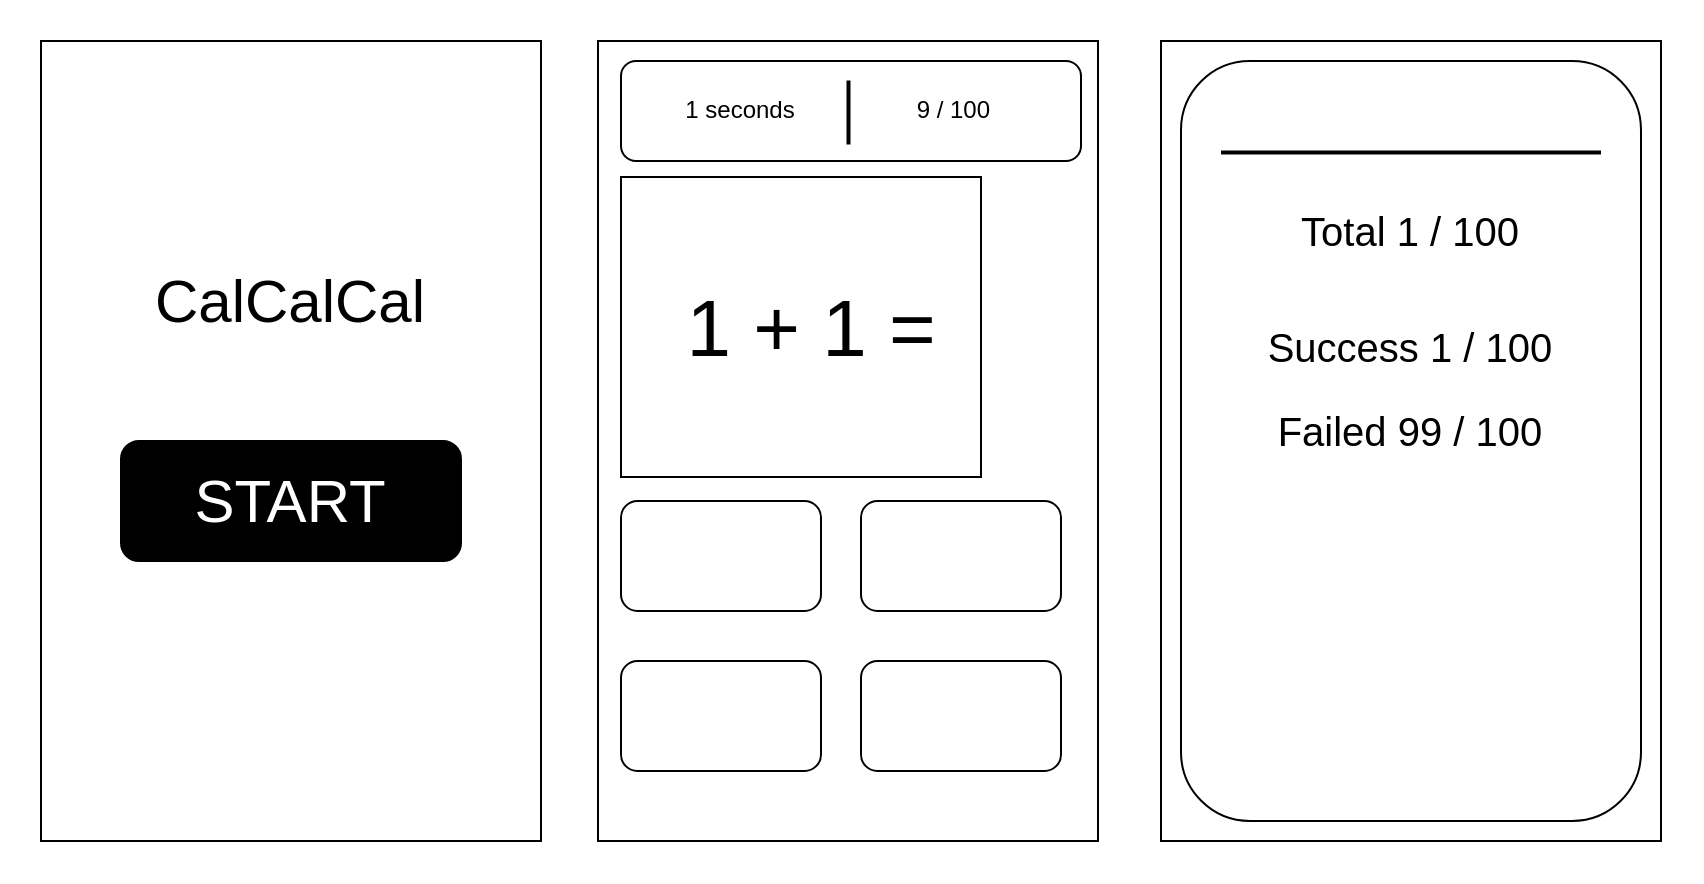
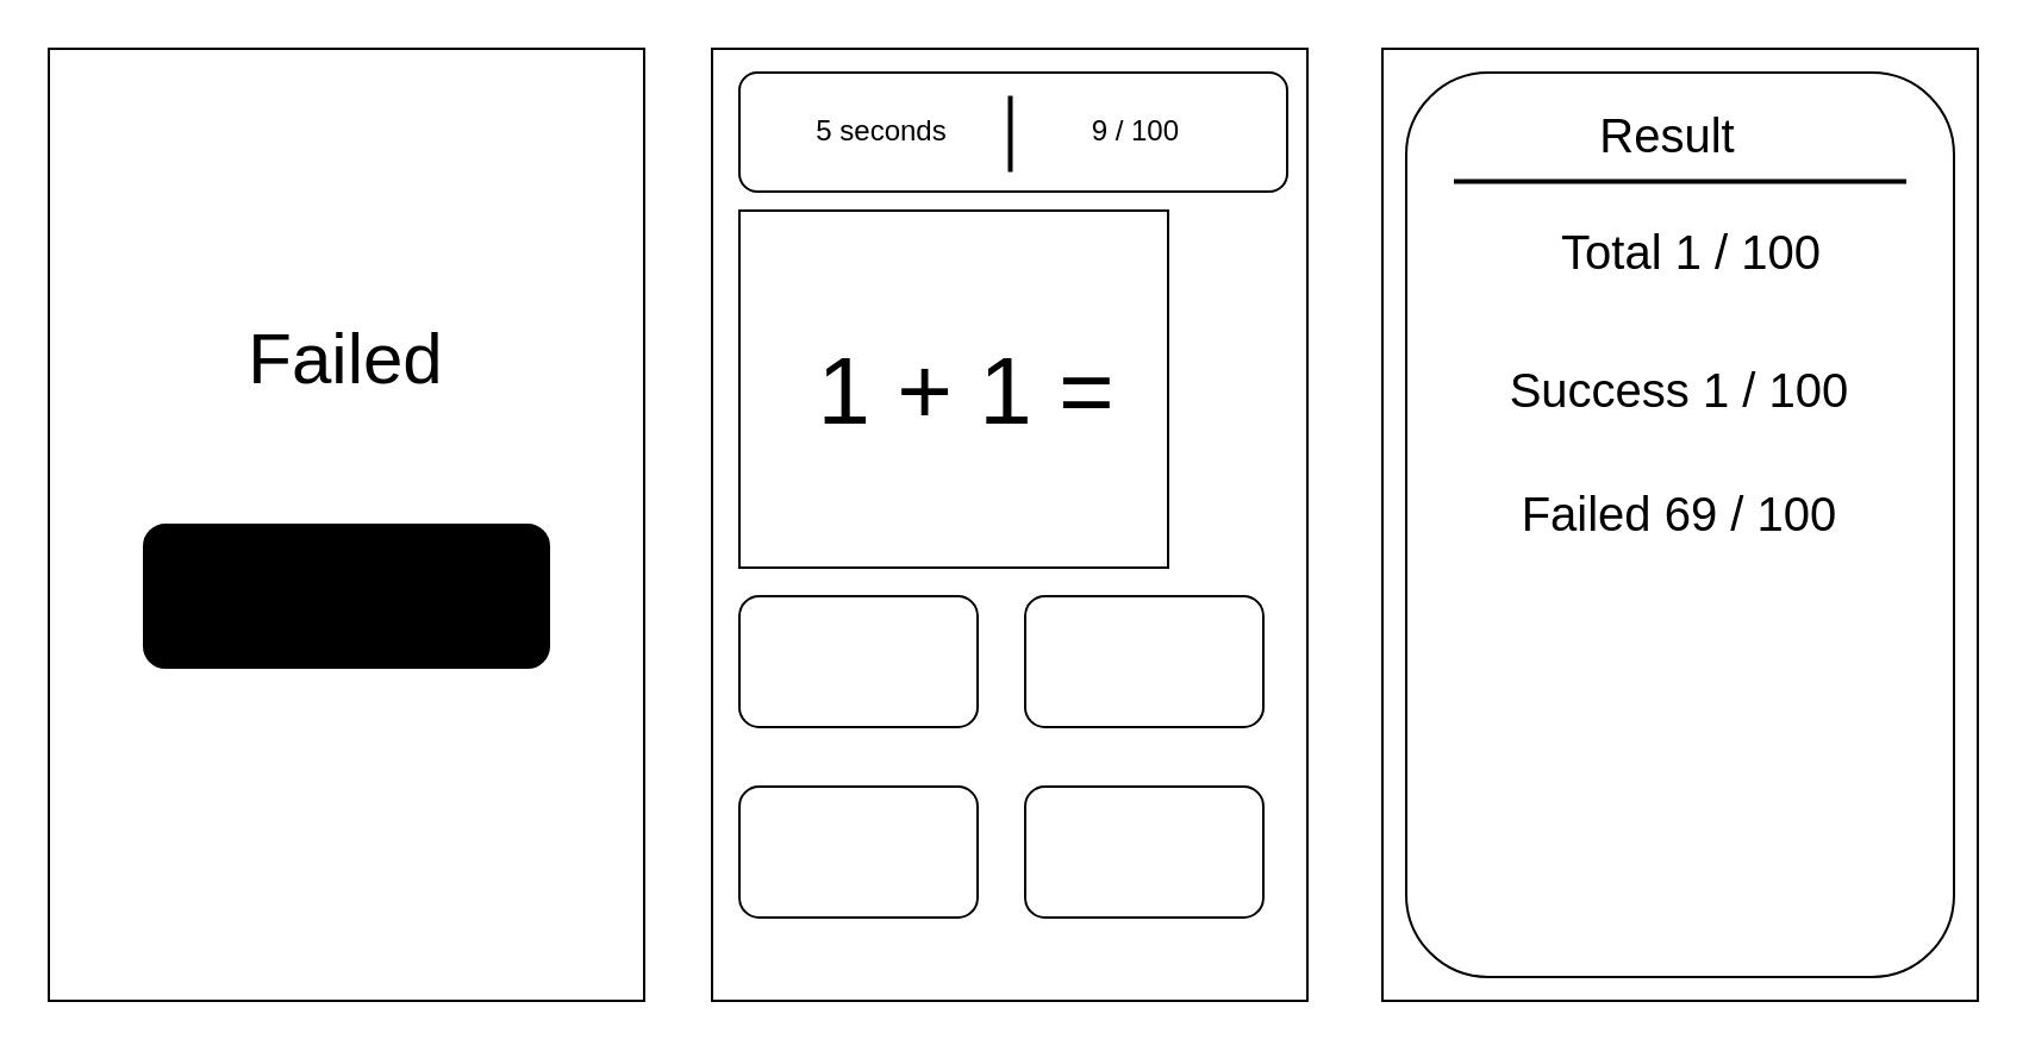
- <mxCell id="15" value="1 seconds" style="text;html=1;strokeColor=none;fillColor=none;align=center;verticalAlign=middle;whiteSpace=wrap;rounded=0;" vertex="1" parent="1"><mxGeometry x="310" y="40" width="120" height="30" as="geometry" /></mxCell>
+ <mxCell id="15" value="5 seconds" style="text;html=1;strokeColor=none;fillColor=none;align=center;verticalAlign=middle;whiteSpace=wrap;rounded=0;" vertex="1" parent="1"><mxGeometry x="310" y="40" width="120" height="30" as="geometry" /></mxCell>
+ <mxCell id="18" value="&lt;font style=&quot;font-size: 20px;&quot;&gt;Result&lt;/font&gt;" style="text;html=1;strokeColor=none;fillColor=none;align=center;verticalAlign=middle;whiteSpace=wrap;rounded=0;" vertex="1" parent="1"><mxGeometry x="670" y="40.75" width="60" height="30" as="geometry" /></mxCell>
- <mxCell id="20" value="&lt;span style=&quot;font-size: 20px;&quot;&gt;Total 1 / 100&lt;/span&gt;" style="text;html=1;strokeColor=none;fillColor=none;align=center;verticalAlign=middle;whiteSpace=wrap;rounded=0;" vertex="1" parent="1"><mxGeometry x="610" y="100" width="190" height="30" as="geometry" /></mxCell>
+ <mxCell id="20" value="&lt;span style=&quot;font-size: 20px;&quot;&gt;Total 1 / 100&lt;/span&gt;" style="text;html=1;strokeColor=none;fillColor=none;align=center;verticalAlign=middle;whiteSpace=wrap;rounded=0;" vertex="1" parent="1"><mxGeometry x="615" y="90" width="190" height="30" as="geometry" /></mxCell>
- <mxCell id="5" value="&lt;span style=&quot;font-size: 30px;&quot;&gt;CalCalCal&lt;/span&gt;" style="text;html=1;strokeColor=none;fillColor=none;align=center;verticalAlign=middle;whiteSpace=wrap;rounded=0;" vertex="1" parent="1"><mxGeometry x="65" y="130" width="160" height="40" as="geometry" /></mxCell>
+ <mxCell id="5" value="&lt;span style=&quot;font-size: 30px;&quot;&gt;Failed&lt;/span&gt;" style="text;html=1;strokeColor=none;fillColor=none;align=center;verticalAlign=middle;whiteSpace=wrap;rounded=0;" vertex="1" parent="1"><mxGeometry x="65" y="130" width="160" height="40" as="geometry" /></mxCell>
- <mxCell id="21" value="&lt;span style=&quot;font-size: 20px;&quot;&gt;Success 1 / 100&lt;/span&gt;" style="text;html=1;strokeColor=none;fillColor=none;align=center;verticalAlign=middle;whiteSpace=wrap;rounded=0;" vertex="1" parent="1"><mxGeometry x="610" y="158" width="190" height="30" as="geometry" /></mxCell>
+ <mxCell id="21" value="&lt;span style=&quot;font-size: 20px;&quot;&gt;Success 1 / 100&lt;/span&gt;" style="text;html=1;strokeColor=none;fillColor=none;align=center;verticalAlign=middle;whiteSpace=wrap;rounded=0;" vertex="1" parent="1"><mxGeometry x="610" y="148" width="190" height="30" as="geometry" /></mxCell>
- <mxCell id="22" value="&lt;span style=&quot;font-size: 20px;&quot;&gt;Failed 99 / 100&lt;/span&gt;" style="text;html=1;strokeColor=none;fillColor=none;align=center;verticalAlign=middle;whiteSpace=wrap;rounded=0;" vertex="1" parent="1"><mxGeometry x="610" y="200" width="190" height="30" as="geometry" /></mxCell>
+ <mxCell id="22" value="&lt;span style=&quot;font-size: 20px;&quot;&gt;Failed 69 / 100&lt;/span&gt;" style="text;html=1;strokeColor=none;fillColor=none;align=center;verticalAlign=middle;whiteSpace=wrap;rounded=0;" vertex="1" parent="1"><mxGeometry x="610" y="200" width="190" height="30" as="geometry" /></mxCell>
- <mxCell id="7" value="&lt;font color=&quot;#ffffff&quot; style=&quot;font-size: 30px;&quot;&gt;START&lt;/font&gt;" style="text;html=1;strokeColor=none;fillColor=none;align=center;verticalAlign=middle;whiteSpace=wrap;rounded=0;" vertex="1" parent="1"><mxGeometry x="60" y="235" width="170" height="30" as="geometry" /></mxCell>
